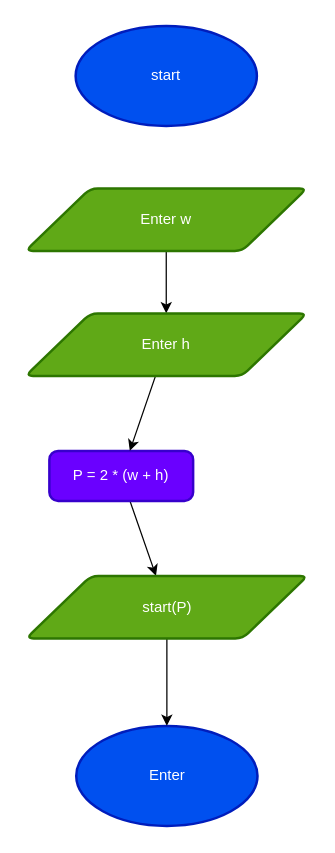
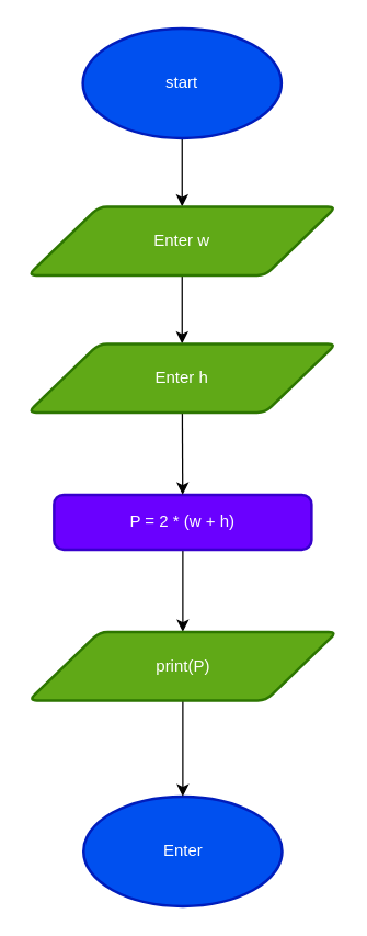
+ <mxCell id="2" value="" style="edgeStyle=none;html=1;" edge="1" parent="1" source="3" target="8"><mxGeometry relative="1" as="geometry" /></mxCell>
- <mxCell id="6" value="P = 2 * (w + h)" style="rounded=1;whiteSpace=wrap;html=1;absoluteArcSize=1;arcSize=14;strokeWidth=2;fillColor=#6a00ff;fontColor=#ffffff;strokeColor=#3700CC;" vertex="1" parent="1"><mxGeometry x="39" y="360" width="115" height="40" as="geometry" /></mxCell>
+ <mxCell id="6" value="P = 2 * (w + h)" style="rounded=1;whiteSpace=wrap;html=1;absoluteArcSize=1;arcSize=14;strokeWidth=2;fillColor=#6a00ff;fontColor=#ffffff;strokeColor=#3700CC;" vertex="1" parent="1"><mxGeometry x="39" y="360" width="188" height="40" as="geometry" /></mxCell>
- <mxCell id="12" value="start(P)" style="shape=parallelogram;html=1;strokeWidth=2;perimeter=parallelogramPerimeter;whiteSpace=wrap;rounded=1;arcSize=12;size=0.23;fillColor=#60a917;fontColor=#ffffff;strokeColor=#2D7600;" vertex="1" parent="1"><mxGeometry x="20.5" y="460" width="225" height="50" as="geometry" /></mxCell>
+ <mxCell id="12" value="print(P)" style="shape=parallelogram;html=1;strokeWidth=2;perimeter=parallelogramPerimeter;whiteSpace=wrap;rounded=1;arcSize=12;size=0.23;fillColor=#60a917;fontColor=#ffffff;strokeColor=#2D7600;" vertex="1" parent="1"><mxGeometry x="20.5" y="460" width="225" height="50" as="geometry" /></mxCell>
